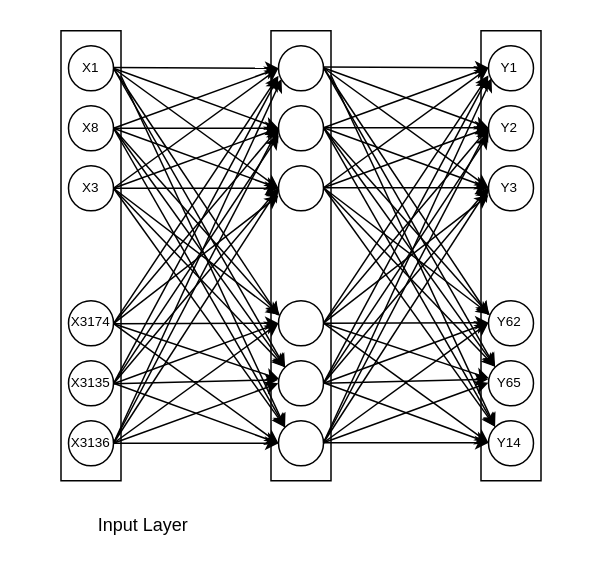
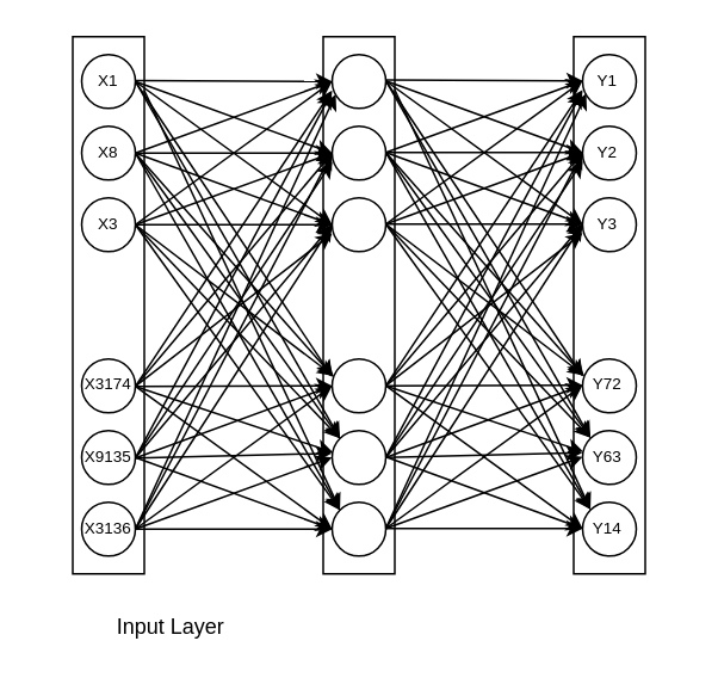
- <mxCell id="108" value="Y62" style="text;html=1;strokeColor=none;fillColor=none;align=center;verticalAlign=middle;whiteSpace=wrap;rounded=0;fontSize=9;" vertex="1" parent="1"><mxGeometry x="299" y="204" width="80" height="20" as="geometry" /></mxCell>
+ <mxCell id="108" value="Y72" style="text;html=1;strokeColor=none;fillColor=none;align=center;verticalAlign=middle;whiteSpace=wrap;rounded=0;fontSize=9;" vertex="1" parent="1"><mxGeometry x="299" y="204" width="80" height="20" as="geometry" /></mxCell>
- <mxCell id="103" value="X3135" style="text;html=1;strokeColor=none;fillColor=none;align=center;verticalAlign=middle;whiteSpace=wrap;rounded=0;fontSize=9;" vertex="1" parent="1"><mxGeometry x="20" y="245" width="80" height="20" as="geometry" /></mxCell>
+ <mxCell id="103" value="X9135" style="text;html=1;strokeColor=none;fillColor=none;align=center;verticalAlign=middle;whiteSpace=wrap;rounded=0;fontSize=9;" vertex="1" parent="1"><mxGeometry x="20" y="245" width="80" height="20" as="geometry" /></mxCell>
- <mxCell id="109" value="Y65" style="text;html=1;strokeColor=none;fillColor=none;align=center;verticalAlign=middle;whiteSpace=wrap;rounded=0;fontSize=9;" vertex="1" parent="1"><mxGeometry x="299" y="245" width="80" height="20" as="geometry" /></mxCell>
+ <mxCell id="109" value="Y63" style="text;html=1;strokeColor=none;fillColor=none;align=center;verticalAlign=middle;whiteSpace=wrap;rounded=0;fontSize=9;" vertex="1" parent="1"><mxGeometry x="299" y="245" width="80" height="20" as="geometry" /></mxCell>
